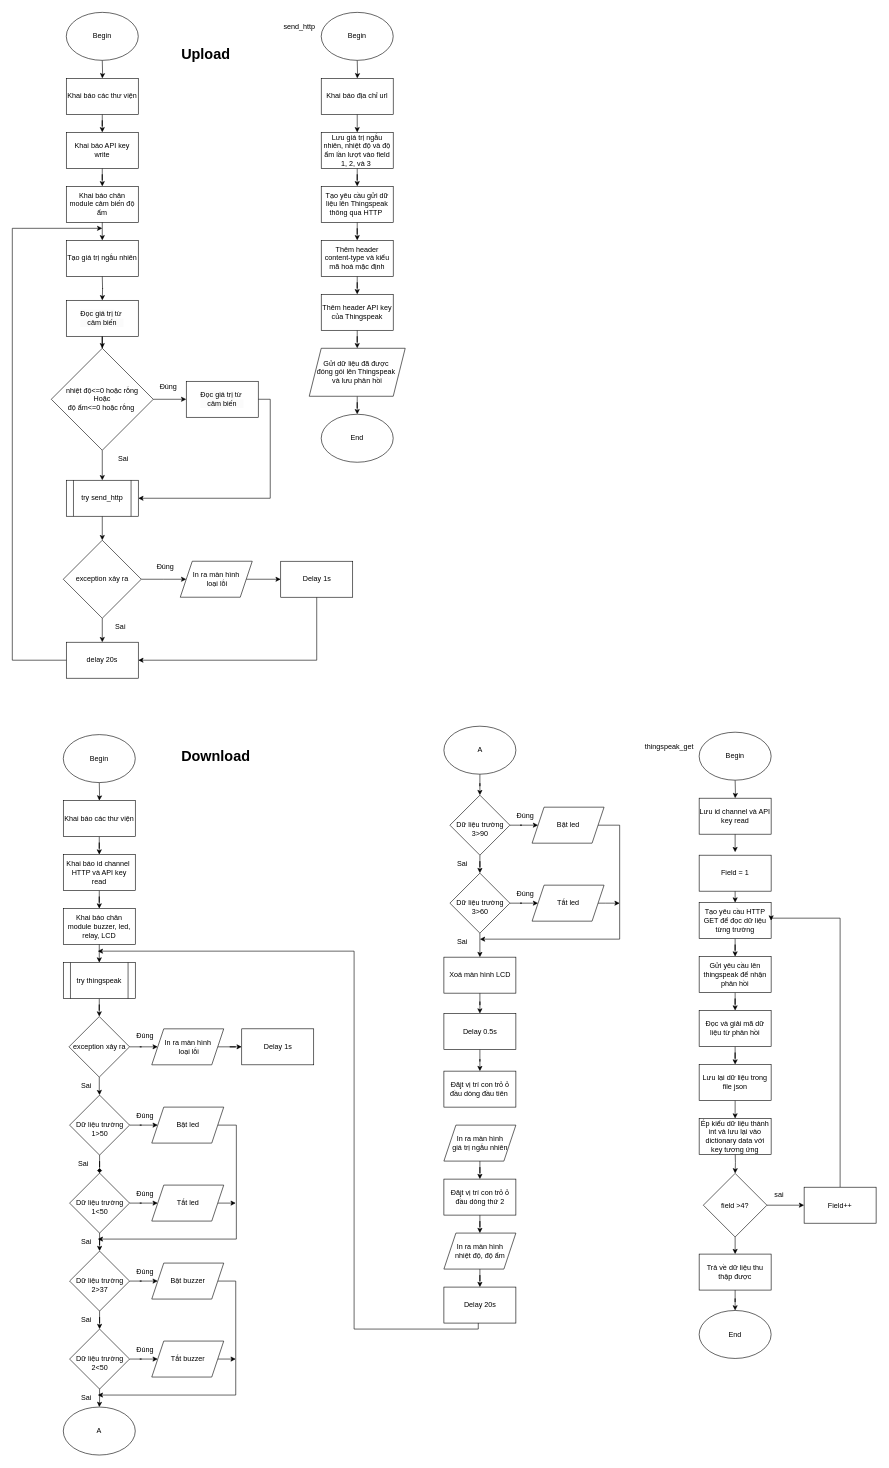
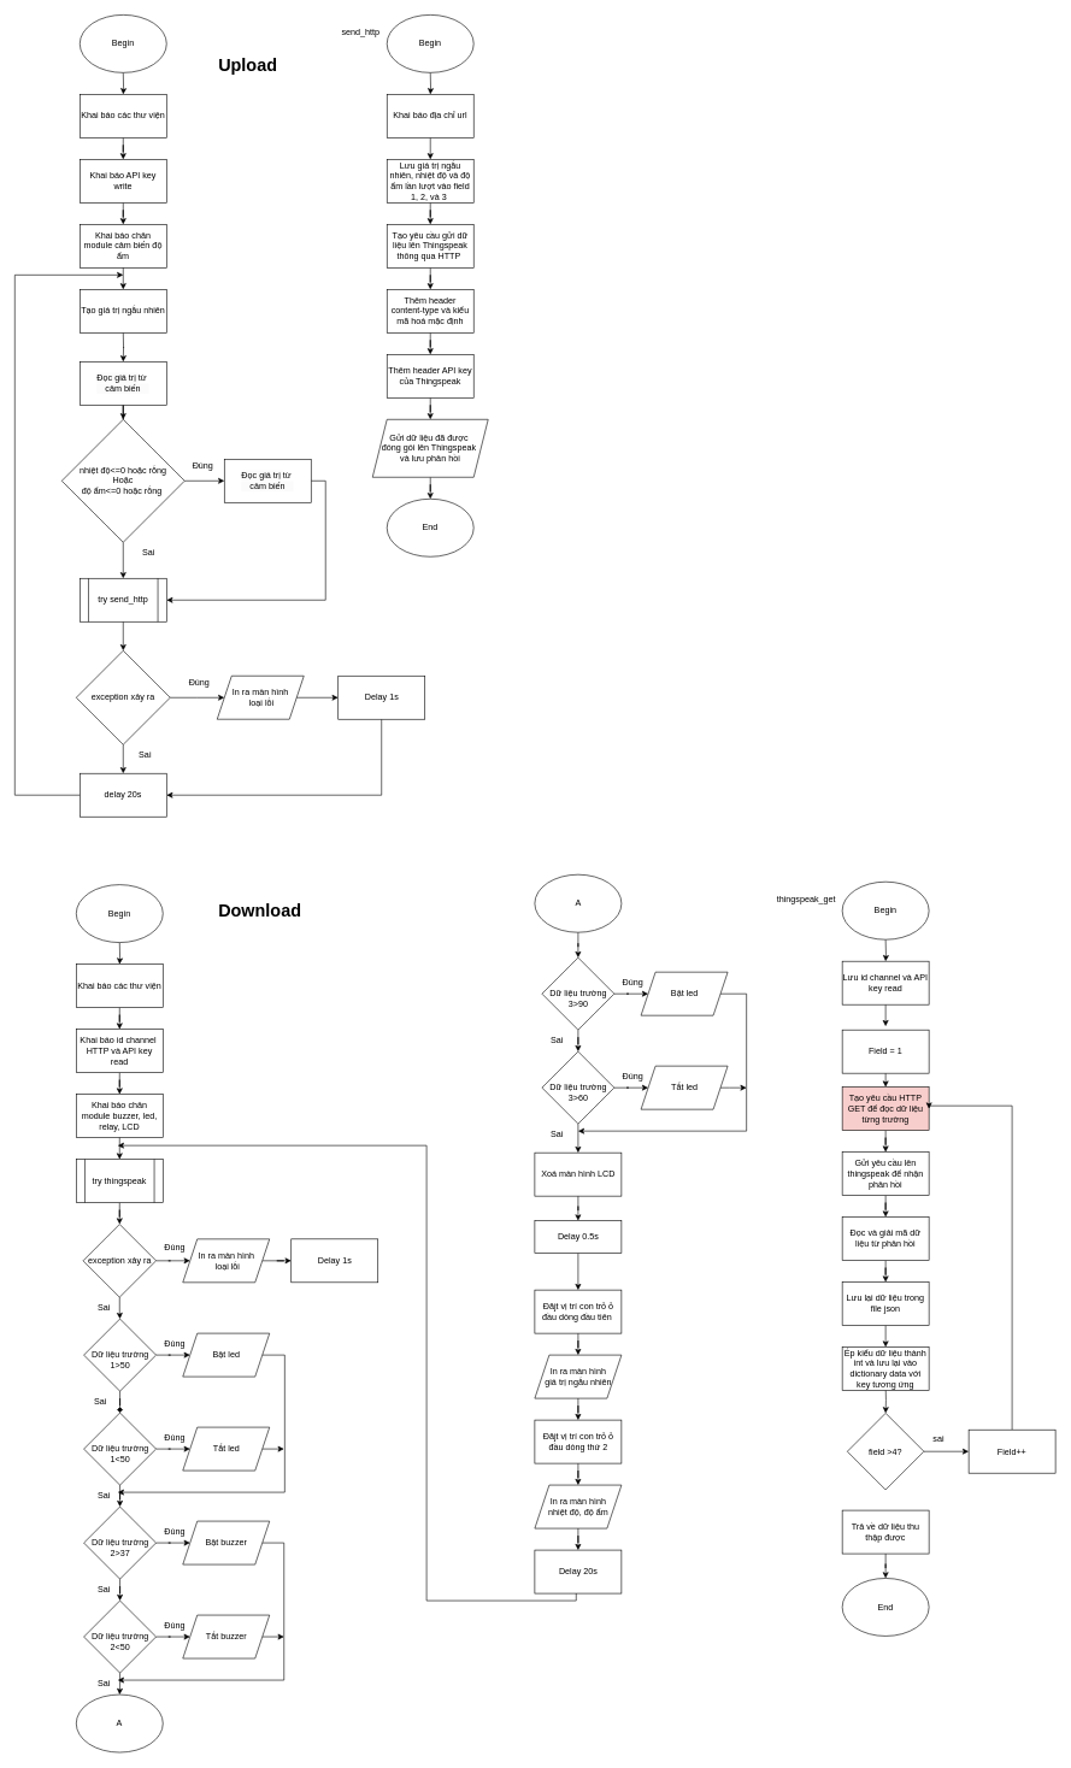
- <mxCell id="141" value="Tạo yêu cầu HTTP GET để đọc dữ liệu từng trường" style="whiteSpace=wrap;html=1;" vertex="1" parent="1"><mxGeometry x="1165" y="1504" width="120" height="60" as="geometry" /></mxCell>
+ <mxCell id="141" value="Tạo yêu cầu HTTP GET để đọc dữ liệu từng trường" style="whiteSpace=wrap;html=1;fillColor=#f8cecc;" vertex="1" parent="1"><mxGeometry x="1165" y="1504" width="120" height="60" as="geometry" /></mxCell>
- <mxCell id="118" value="Delay 0.5s" style="rounded=0;whiteSpace=wrap;html=1;" vertex="1" parent="1"><mxGeometry x="739.5" y="1689" width="120" height="60" as="geometry" /></mxCell>
+ <mxCell id="118" value="Delay 0.5s" style="rounded=0;whiteSpace=wrap;html=1;" vertex="1" parent="1"><mxGeometry x="739.5" y="1689" width="120" height="45" as="geometry" /></mxCell>
+ <mxCell id="119" value="" style="edgeStyle=orthogonalEdgeStyle;rounded=0;orthogonalLoop=1;jettySize=auto;html=1;" edge="1" parent="1" source="120" target="122"><mxGeometry relative="1" as="geometry" /></mxCell>
- <mxCell id="135" style="edgeStyle=orthogonalEdgeStyle;rounded=0;orthogonalLoop=1;jettySize=auto;html=1;exitX=0.5;exitY=1;exitDx=0;exitDy=0;entryX=0.5;entryY=0;entryDx=0;entryDy=0;" edge="1" parent="1" source="136" target="150"><mxGeometry relative="1" as="geometry" /></mxCell>
